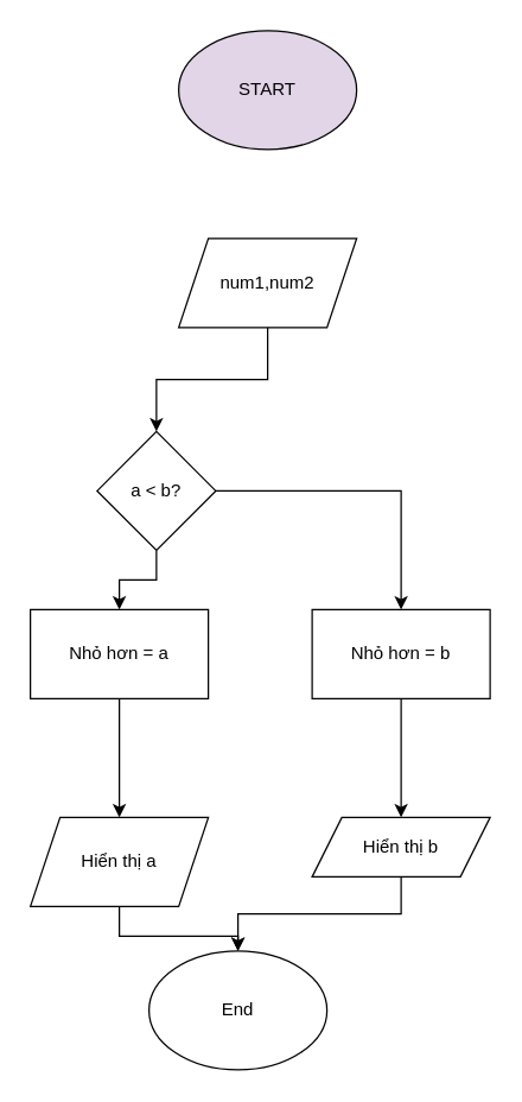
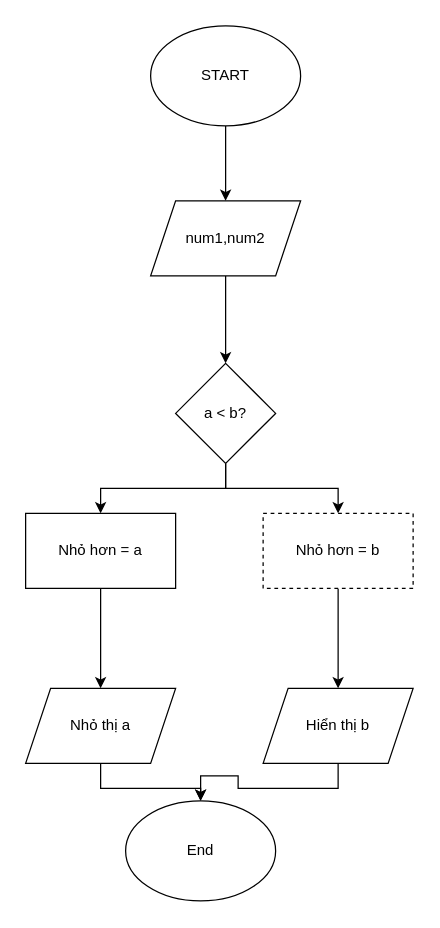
- <mxCell id="3" value="START" style="ellipse;whiteSpace=wrap;html=1;fillColor=#e1d5e7;" vertex="1" parent="1"><mxGeometry x="120" y="20" width="120" height="80" as="geometry" /></mxCell>
+ <mxCell id="3" value="START" style="ellipse;whiteSpace=wrap;html=1;" vertex="1" parent="1"><mxGeometry x="120" y="20" width="120" height="80" as="geometry" /></mxCell>
+ <mxCell id="2" value="" style="edgeStyle=orthogonalEdgeStyle;rounded=0;orthogonalLoop=1;jettySize=auto;html=1;" edge="1" parent="1" source="3" target="5"><mxGeometry relative="1" as="geometry" /></mxCell>
- <mxCell id="8" value="a &amp;lt; b?" style="rhombus;whiteSpace=wrap;html=1;" vertex="1" parent="1"><mxGeometry x="65" y="290" width="80" height="80" as="geometry" /></mxCell>
+ <mxCell id="8" value="a &amp;lt; b?" style="rhombus;whiteSpace=wrap;html=1;" vertex="1" parent="1"><mxGeometry x="140" y="290" width="80" height="80" as="geometry" /></mxCell>
- <mxCell id="12" value="Nhỏ hơn = b" style="rounded=0;whiteSpace=wrap;html=1;" vertex="1" parent="1"><mxGeometry x="210" y="410" width="120" height="60" as="geometry" /></mxCell>
+ <mxCell id="12" value="Nhỏ hơn = b" style="rounded=0;whiteSpace=wrap;html=1;dashed=1;" vertex="1" parent="1"><mxGeometry x="210" y="410" width="120" height="60" as="geometry" /></mxCell>
- <mxCell id="16" value="Hiển thị b" style="shape=parallelogram;perimeter=parallelogramPerimeter;whiteSpace=wrap;html=1;fixedSize=1;rounded=0;" vertex="1" parent="1"><mxGeometry x="210" y="550" width="120" height="40" as="geometry" /></mxCell>
+ <mxCell id="16" value="Hiển thị b" style="shape=parallelogram;perimeter=parallelogramPerimeter;whiteSpace=wrap;html=1;fixedSize=1;rounded=0;" vertex="1" parent="1"><mxGeometry x="210" y="550" width="120" height="60" as="geometry" /></mxCell>
- <mxCell id="14" value="Hiển thị a" style="shape=parallelogram;perimeter=parallelogramPerimeter;whiteSpace=wrap;html=1;fixedSize=1;" vertex="1" parent="1"><mxGeometry x="20" y="550" width="120" height="60" as="geometry" /></mxCell>
+ <mxCell id="14" value="Nhỏ thị a" style="shape=parallelogram;perimeter=parallelogramPerimeter;whiteSpace=wrap;html=1;fixedSize=1;" vertex="1" parent="1"><mxGeometry x="20" y="550" width="120" height="60" as="geometry" /></mxCell>
